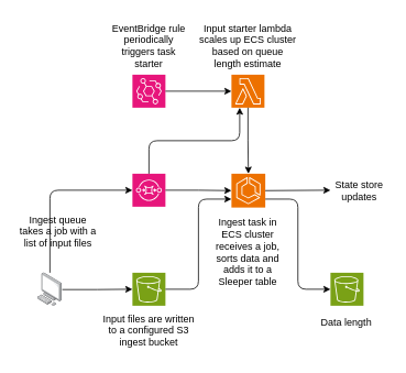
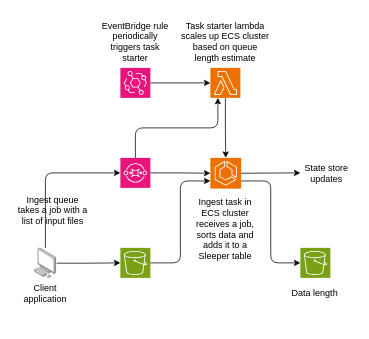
- <mxCell id="10" value="Input starter lambda scales up ECS cluster based on queue length estimate" style="text;html=1;align=center;verticalAlign=middle;whiteSpace=wrap;rounded=0;" vertex="1" parent="1"><mxGeometry x="240" y="20" width="120" height="70" as="geometry" /></mxCell>
+ <mxCell id="10" value="Task starter lambda scales up ECS cluster based on queue length estimate" style="text;html=1;align=center;verticalAlign=middle;whiteSpace=wrap;rounded=0;" vertex="1" parent="1"><mxGeometry x="240" y="20" width="120" height="70" as="geometry" /></mxCell>
+ <mxCell id="4" value="Client application" style="text;html=1;align=center;verticalAlign=middle;whiteSpace=wrap;rounded=0;" vertex="1" parent="1"><mxGeometry x="30" y="370.66" width="60" height="40" as="geometry" /></mxCell>
- <mxCell id="20" value="Input files are written to a configured S3 ingest bucket" style="text;html=1;align=center;verticalAlign=middle;whiteSpace=wrap;rounded=0;" vertex="1" parent="1"><mxGeometry x="120" y="370" width="120" height="60" as="geometry" /></mxCell>
